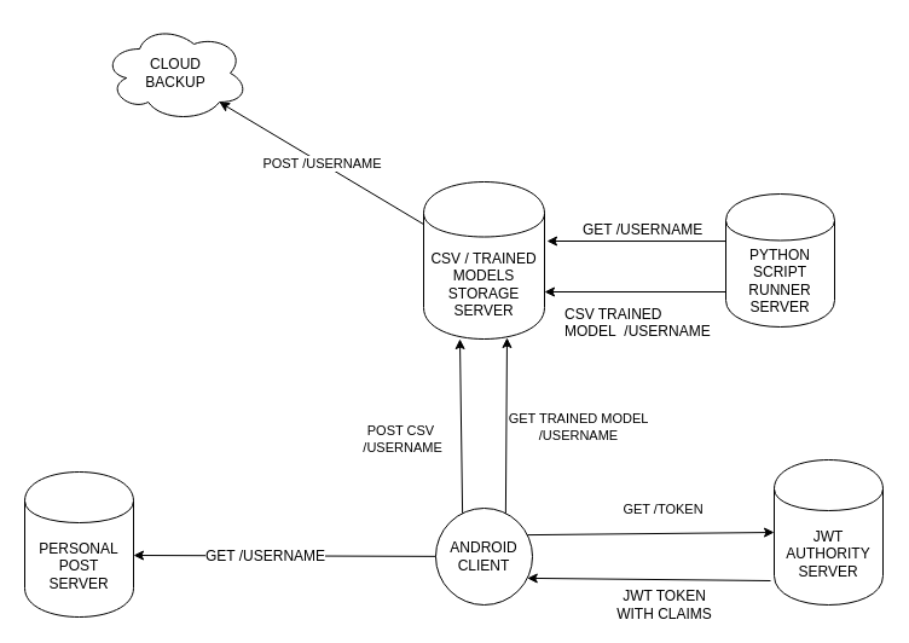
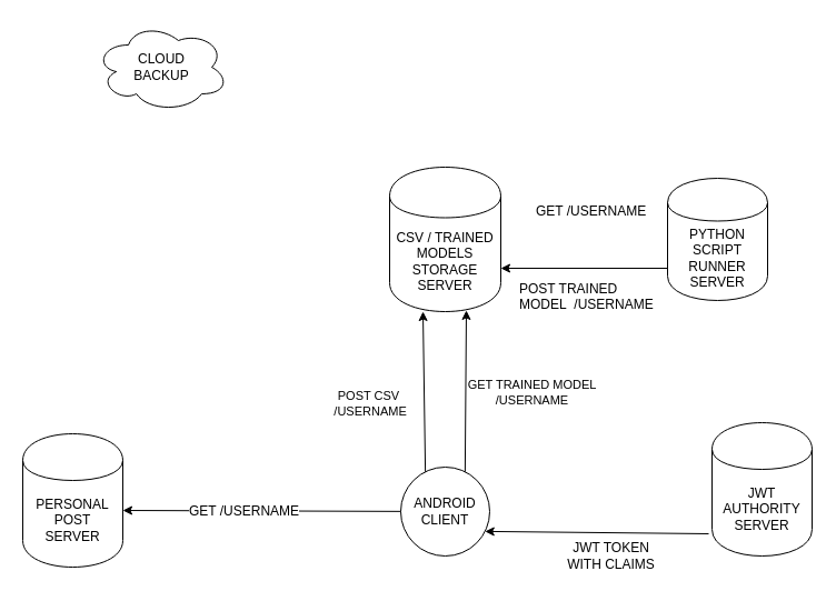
- <mxCell id="10" value="POST /USERNAME" style="endArrow=classic;html=1;entryX=0.8;entryY=0.8;entryDx=0;entryDy=0;entryPerimeter=0;" edge="1" parent="1" source="3" target="9"><mxGeometry width="50" height="50" relative="1" as="geometry"><mxPoint x="290" y="150" as="sourcePoint" /><mxPoint x="340" y="100" as="targetPoint" /></mxGeometry></mxCell>
- <mxCell id="12" value="" style="endArrow=classic;html=1;exitX=0;exitY=0.355;exitDx=0;exitDy=0;entryX=1.02;entryY=0.377;entryDx=0;entryDy=0;entryPerimeter=0;exitPerimeter=0;" edge="1" parent="1" source="11" target="3"><mxGeometry width="50" height="50" relative="1" as="geometry"><mxPoint x="490" y="240" as="sourcePoint" /><mxPoint x="450" y="189" as="targetPoint" /></mxGeometry></mxCell>
- <mxCell id="15" value="CSV TRAINED &lt;br&gt;MODEL&amp;nbsp;&amp;nbsp;/USERNAME" style="text;html=1;resizable=0;points=[];autosize=1;align=left;verticalAlign=top;spacingTop=-4;" vertex="1" parent="1"><mxGeometry x="465" y="250" width="140" height="30" as="geometry" /></mxCell>
+ <mxCell id="15" value="POST TRAINED &lt;br&gt;MODEL&amp;nbsp;&amp;nbsp;/USERNAME" style="text;html=1;resizable=0;points=[];autosize=1;align=left;verticalAlign=top;spacingTop=-4;" vertex="1" parent="1"><mxGeometry x="465" y="250" width="140" height="30" as="geometry" /></mxCell>
- <mxCell id="17" value="GET /TOKEN" style="endArrow=classic;html=1;entryX=0;entryY=0.5;entryDx=0;entryDy=0;exitX=1;exitY=0.25;exitDx=0;exitDy=0;" edge="1" parent="1" source="2" target="16"><mxGeometry x="0.1" y="20" width="50" height="50" relative="1" as="geometry"><mxPoint x="480" y="470" as="sourcePoint" /><mxPoint x="530" y="420" as="targetPoint" /><mxPoint as="offset" /></mxGeometry></mxCell>
